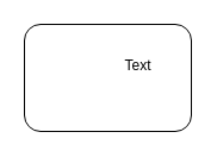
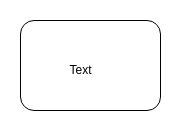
- <mxCell id="3" value="Text" style="text;html=1;resizable=0;autosize=1;align=center;verticalAlign=middle;points=[];fillColor=none;strokeColor=none;rounded=0;" vertex="1" parent="1"><mxGeometry x="95" y="45" width="40" height="20" as="geometry" /></mxCell>
+ <mxCell id="3" value="Text" style="text;html=1;resizable=0;autosize=1;align=center;verticalAlign=middle;points=[];fillColor=none;strokeColor=none;rounded=0;" vertex="1" parent="1"><mxGeometry x="60" y="60" width="40" height="20" as="geometry" /></mxCell>
